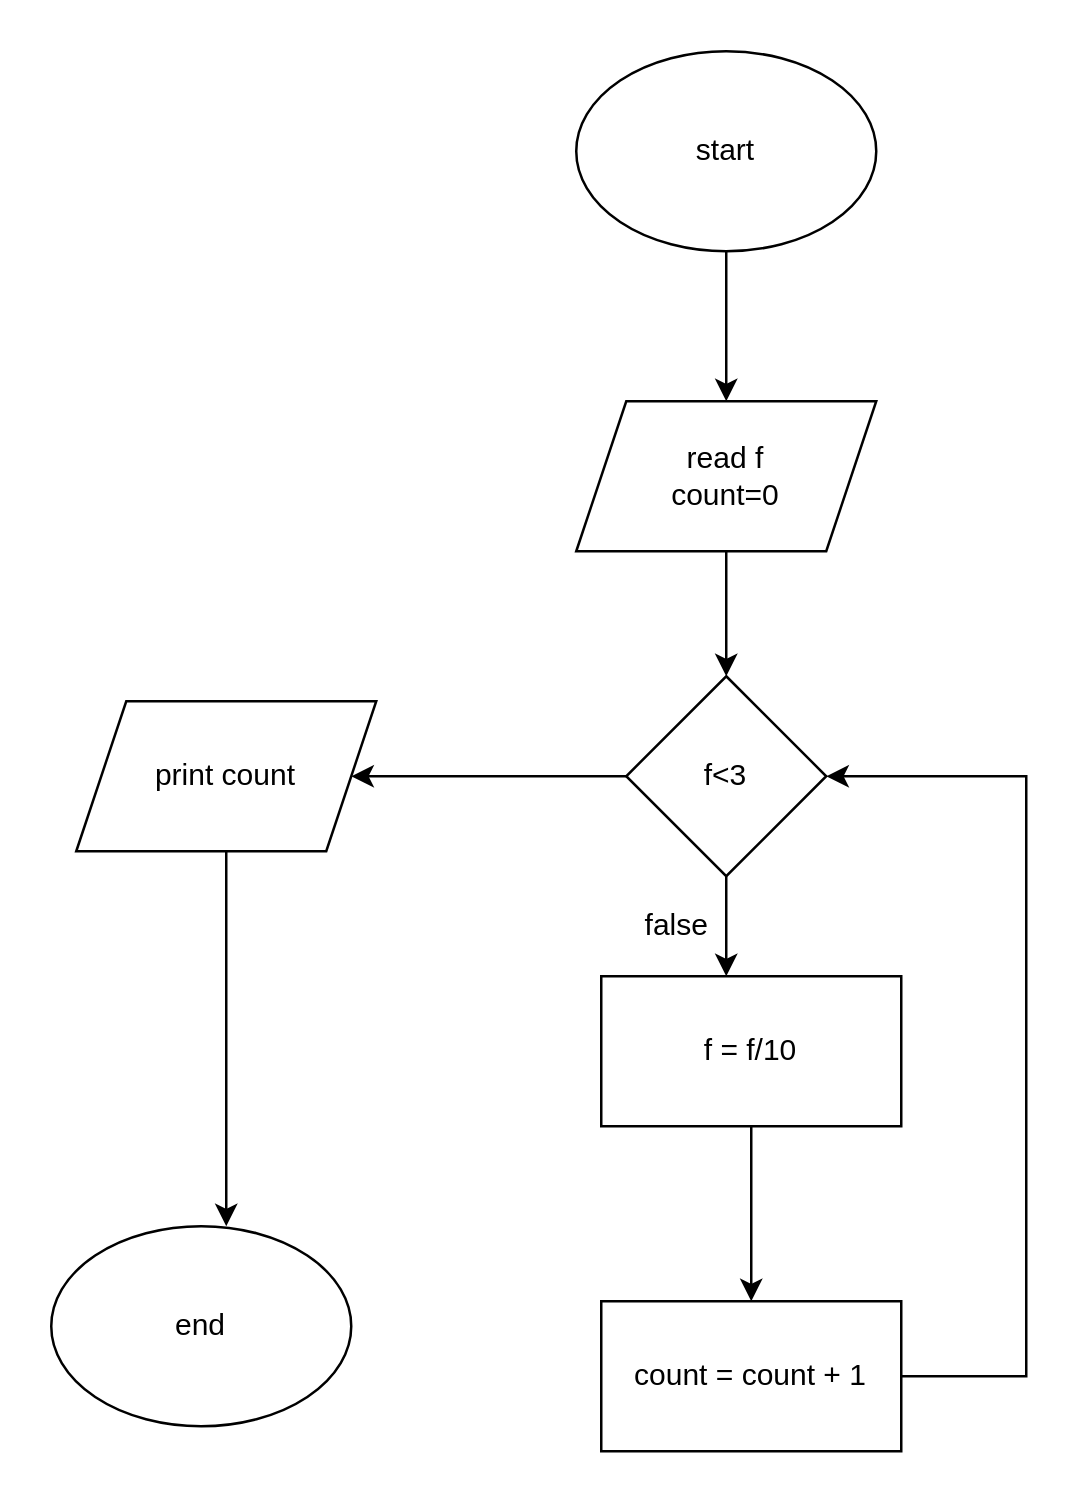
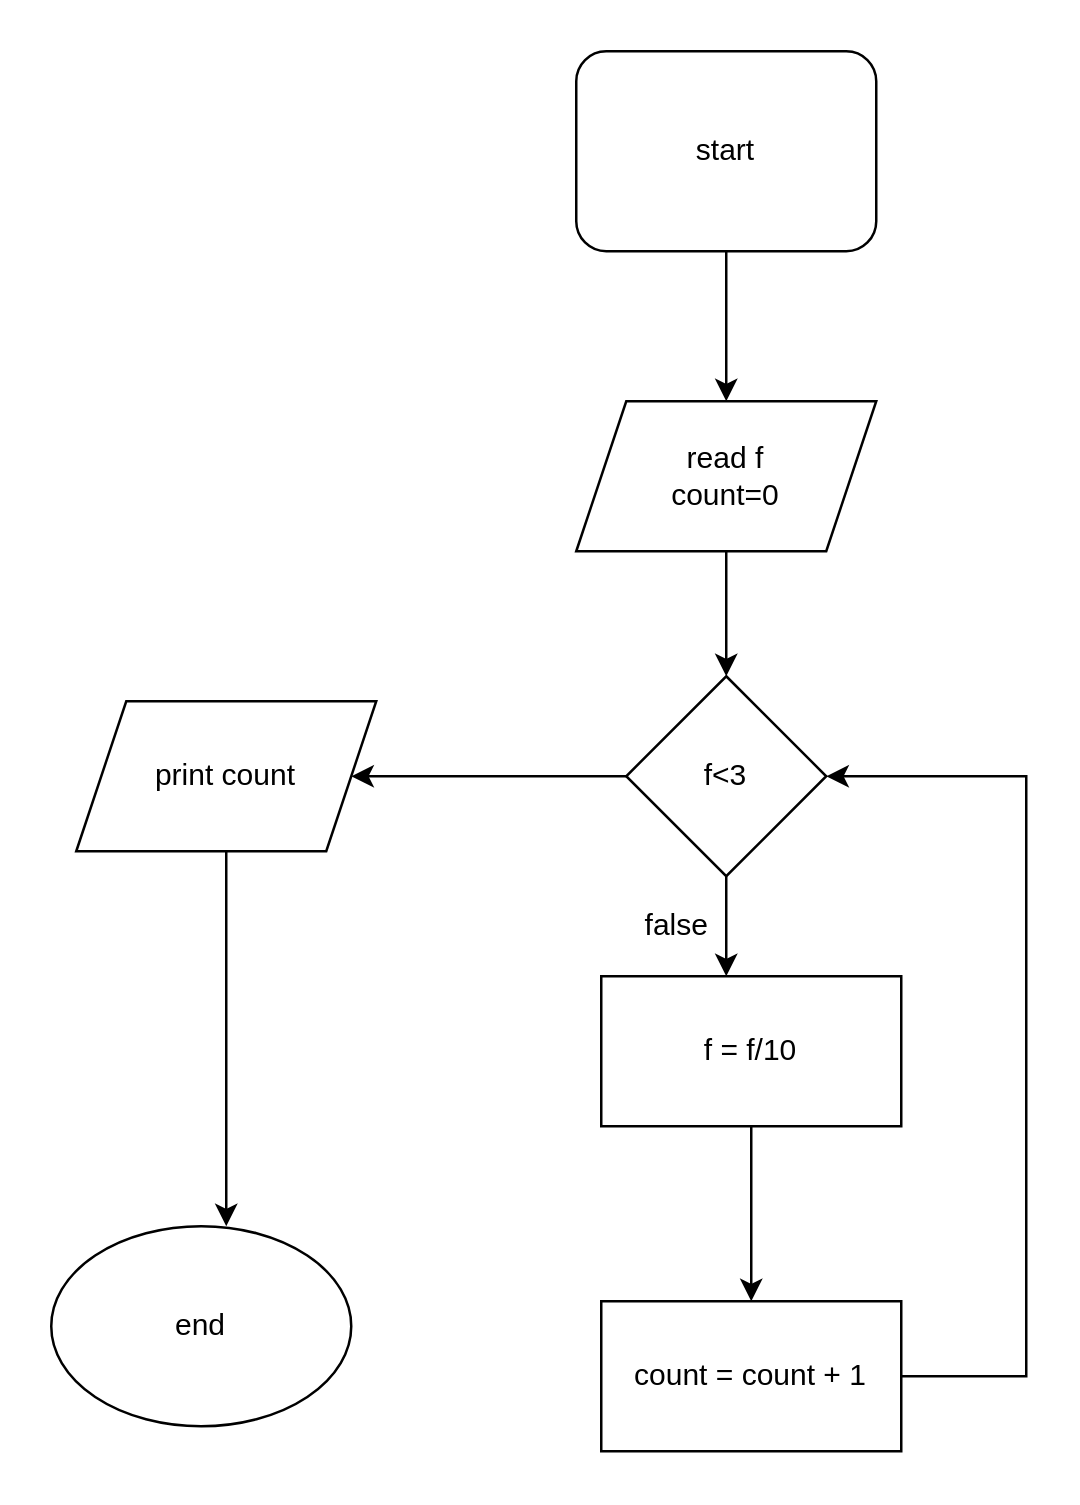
- <mxCell id="3" value="start" style="ellipse;whiteSpace=wrap;html=1;" vertex="1" parent="1"><mxGeometry x="230" y="20" width="120" height="80" as="geometry" /></mxCell>
+ <mxCell id="3" value="start" style="whiteSpace=wrap;html=1;rounded=1;" vertex="1" parent="1"><mxGeometry x="230" y="20" width="120" height="80" as="geometry" /></mxCell>
